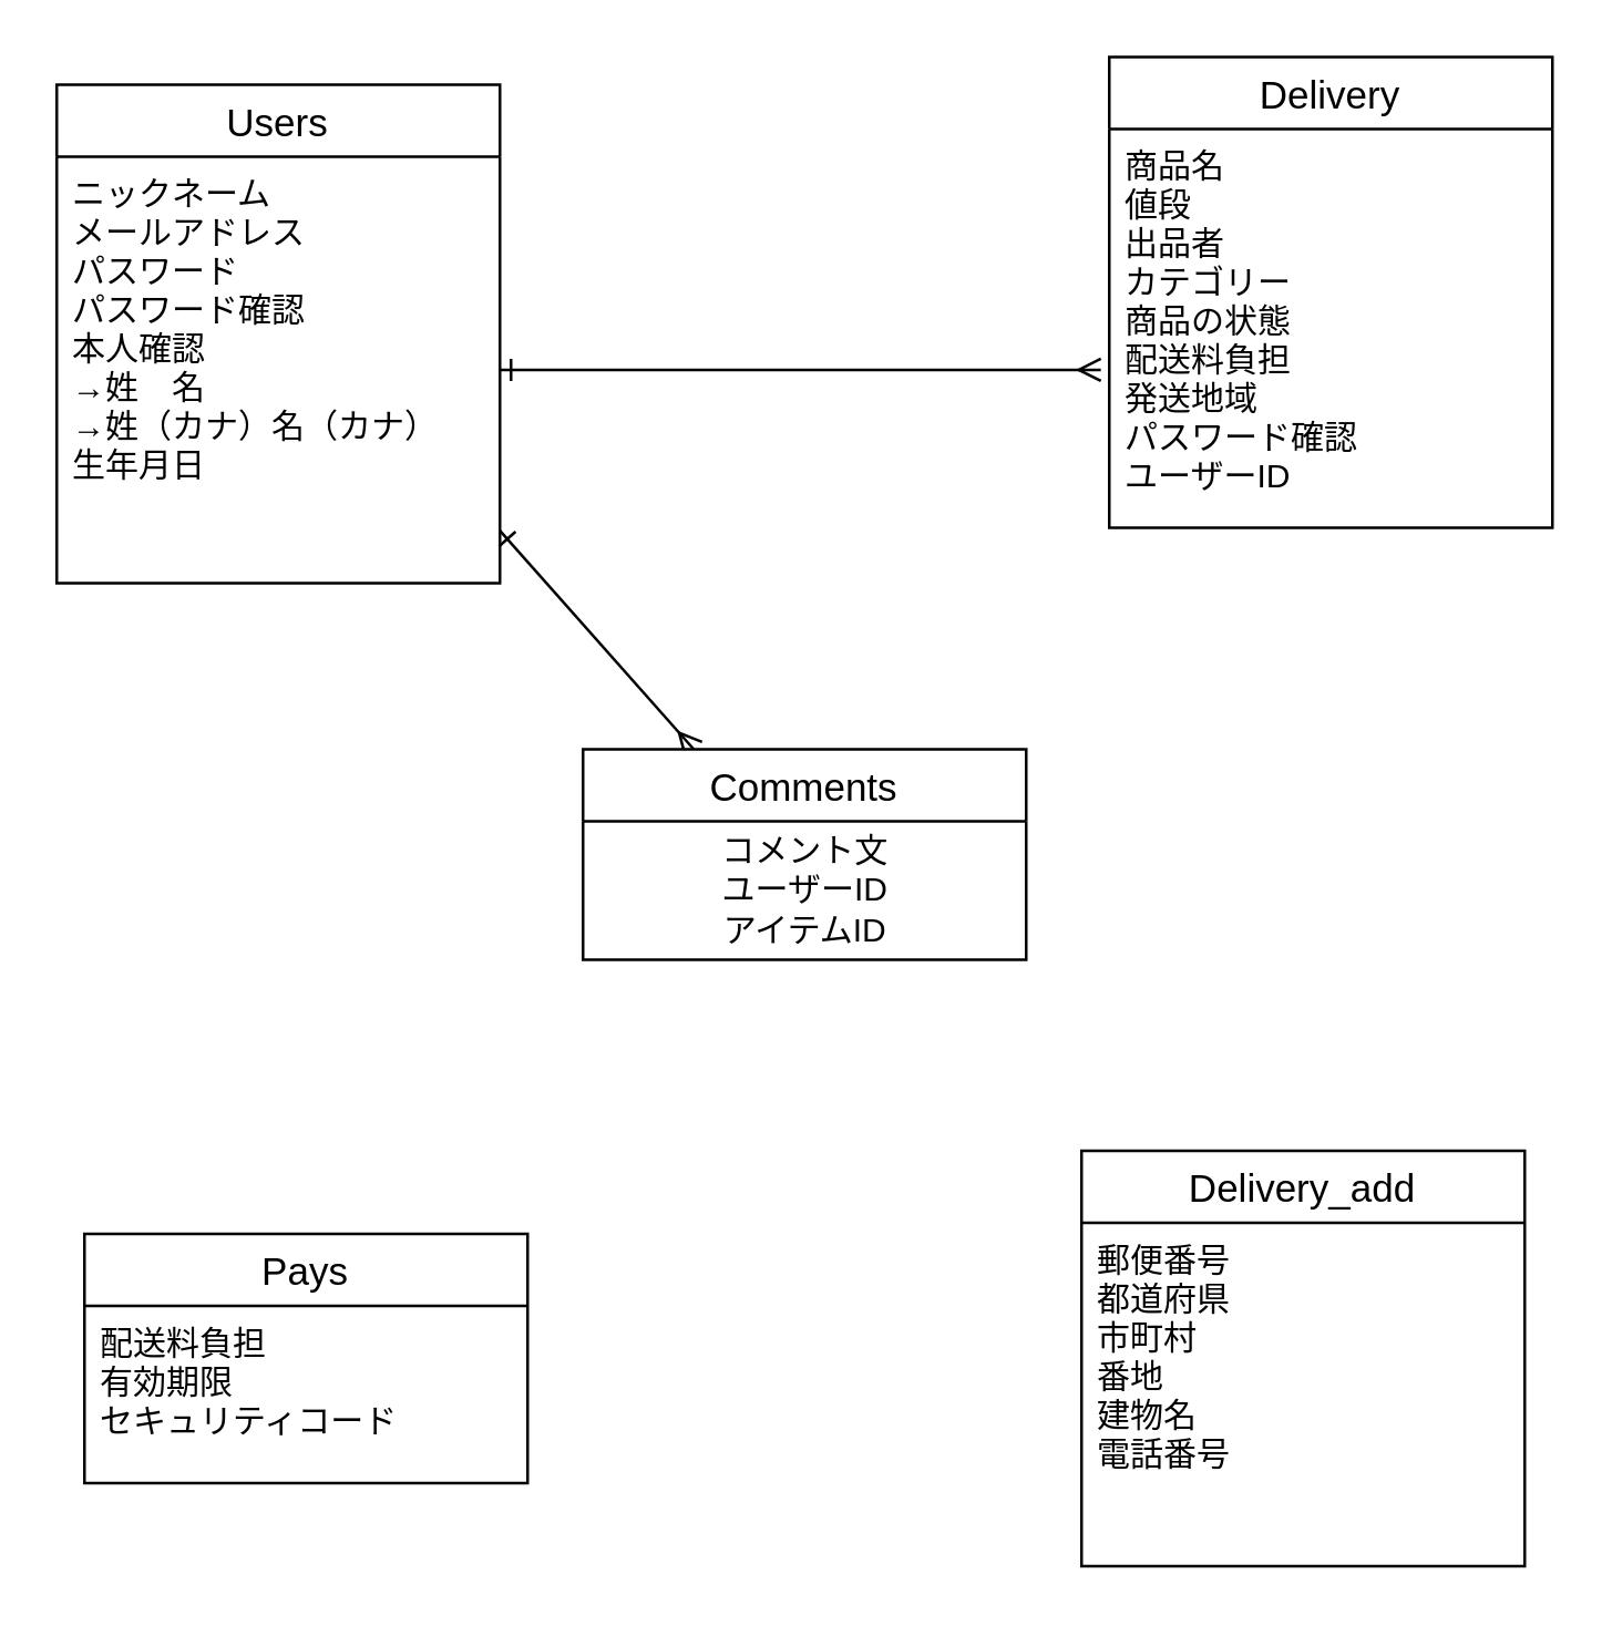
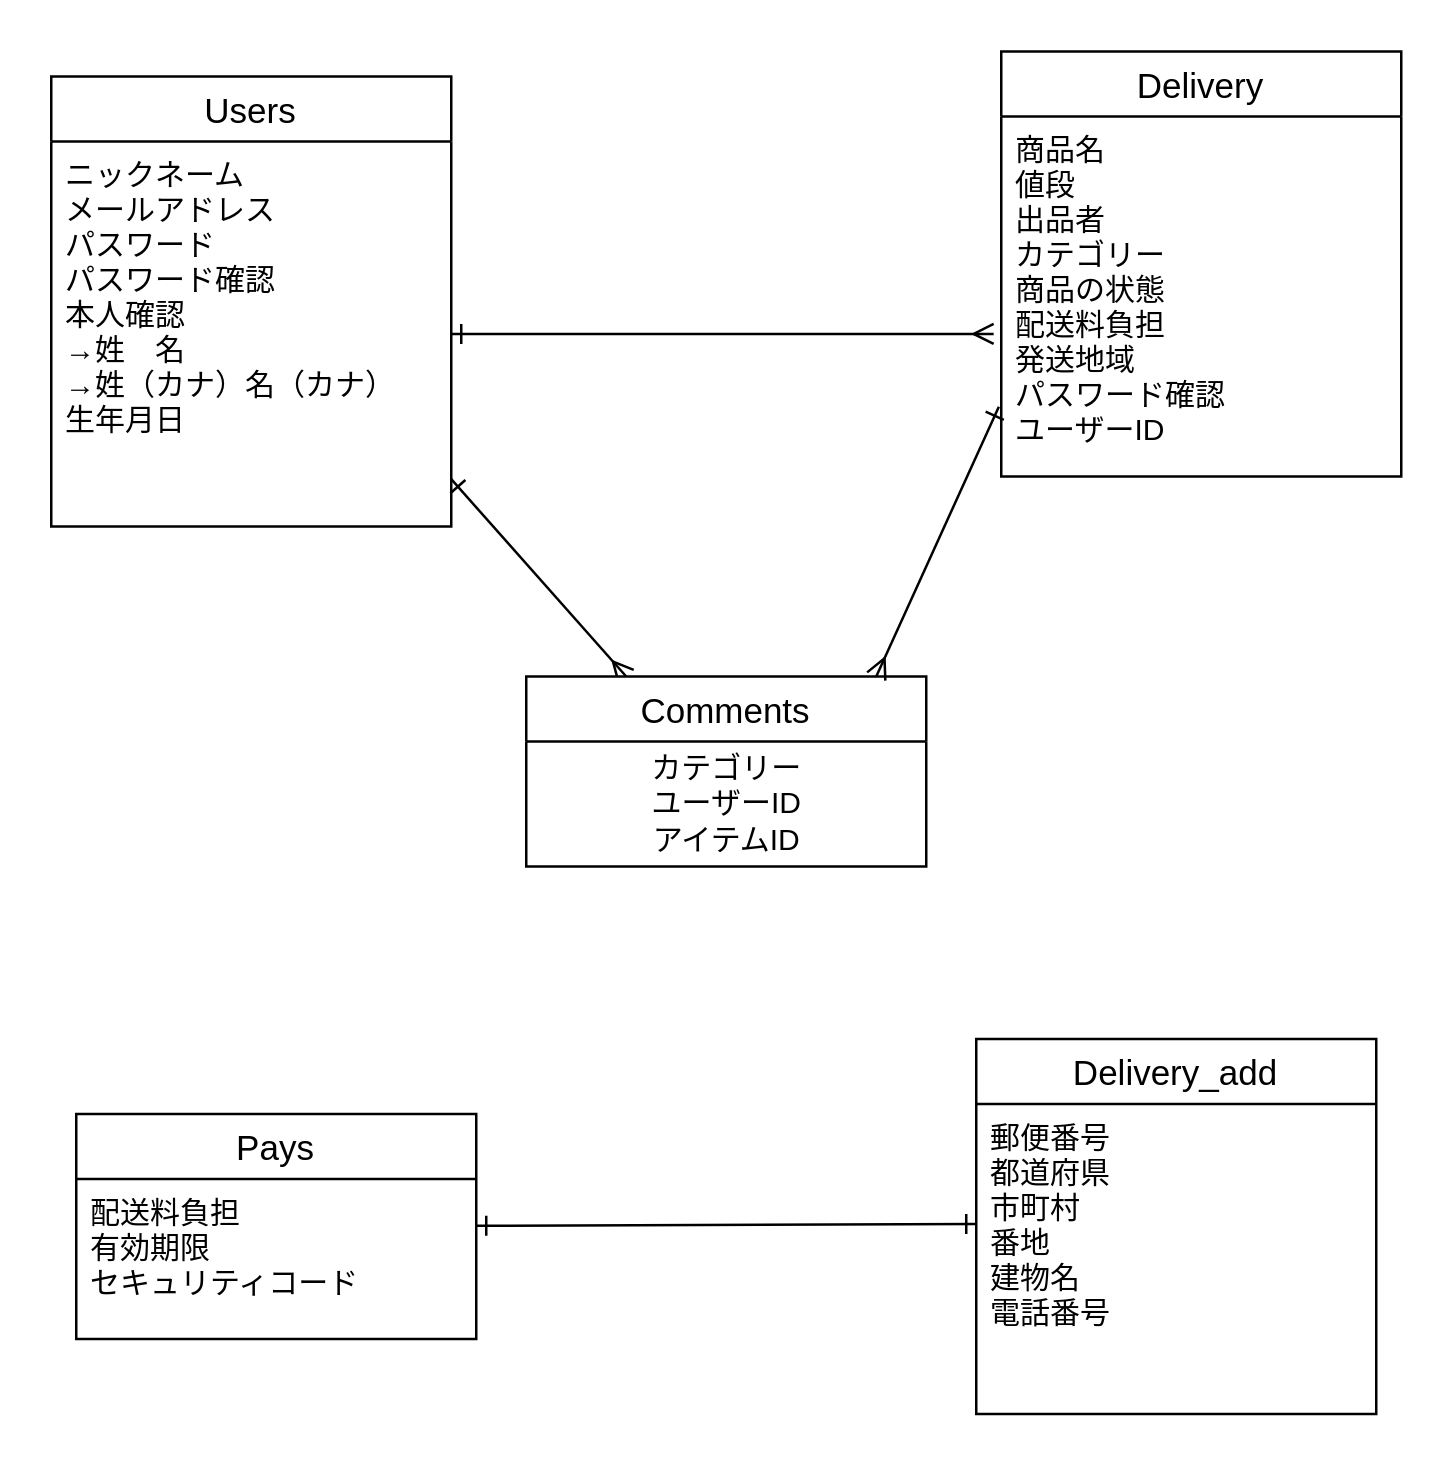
+ <mxCell id="10" style="edgeStyle=none;html=1;exitX=-0.006;exitY=0.806;exitDx=0;exitDy=0;entryX=0.875;entryY=0;entryDx=0;entryDy=0;entryPerimeter=0;startArrow=ERone;startFill=0;endArrow=ERmany;endFill=0;exitPerimeter=0;" edge="1" parent="1" source="5" target="7"><mxGeometry relative="1" as="geometry" /></mxCell>
- <mxCell id="8" value="コメント文&lt;br&gt;ユーザーID&lt;br&gt;アイテムID&lt;br&gt;" style="text;html=1;align=center;verticalAlign=middle;resizable=0;points=[];autosize=1;strokeColor=none;fillColor=none;" vertex="1" parent="7"><mxGeometry y="26" width="160" height="50" as="geometry" /></mxCell>
+ <mxCell id="8" value="カテゴリー&lt;br&gt;ユーザーID&lt;br&gt;アイテムID&lt;br&gt;" style="text;html=1;align=center;verticalAlign=middle;resizable=0;points=[];autosize=1;strokeColor=none;fillColor=none;" vertex="1" parent="7"><mxGeometry y="26" width="160" height="50" as="geometry" /></mxCell>
+ <mxCell id="11" style="edgeStyle=none;html=1;entryX=0;entryY=0.387;entryDx=0;entryDy=0;entryPerimeter=0;startArrow=ERone;startFill=0;endArrow=ERone;endFill=0;targetPerimeterSpacing=5;strokeWidth=1;" edge="1" parent="1" source="12" target="15"><mxGeometry relative="1" as="geometry" /></mxCell>
